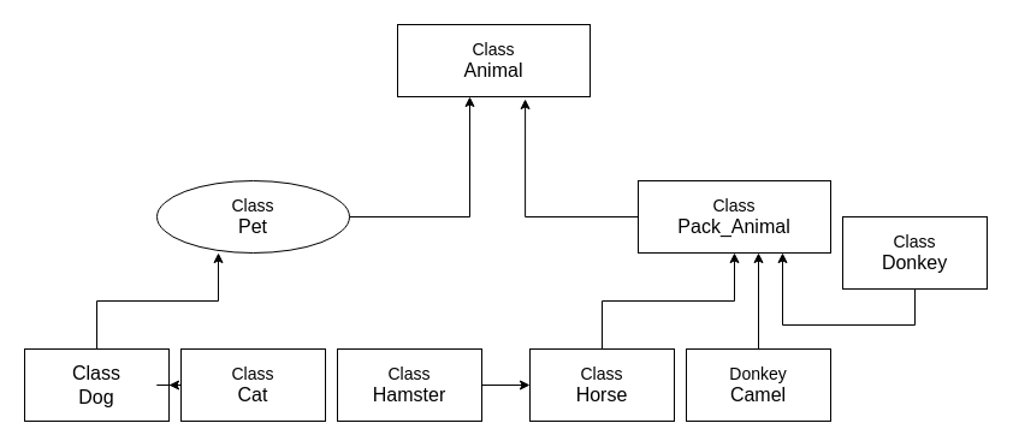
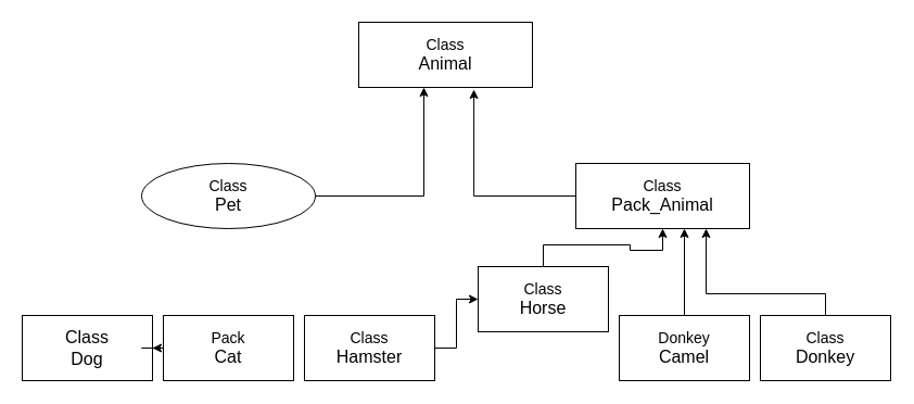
- <mxCell id="15" value="&lt;font style=&quot;font-size: 14px;&quot;&gt;Class&lt;/font&gt;&lt;div&gt;&lt;font size=&quot;3&quot;&gt;Donkey&lt;/font&gt;&lt;/div&gt;" style="rounded=0;whiteSpace=wrap;html=1;" vertex="1" parent="1"><mxGeometry x="700" y="180" width="120" height="60" as="geometry" /></mxCell>
+ <mxCell id="15" value="&lt;font style=&quot;font-size: 14px;&quot;&gt;Class&lt;/font&gt;&lt;div&gt;&lt;font size=&quot;3&quot;&gt;Donkey&lt;/font&gt;&lt;/div&gt;" style="rounded=0;whiteSpace=wrap;html=1;" vertex="1" parent="1"><mxGeometry x="700" y="290" width="120" height="60" as="geometry" /></mxCell>
- <mxCell id="16" style="edgeStyle=orthogonalEdgeStyle;rounded=0;orthogonalLoop=1;jettySize=auto;html=1;entryX=0.319;entryY=1;entryDx=0;entryDy=0;entryPerimeter=0;" edge="1" parent="1" source="7" target="3"><mxGeometry relative="1" as="geometry" /></mxCell>
- <mxCell id="9" value="&lt;font style=&quot;font-size: 14px;&quot;&gt;Class&lt;/font&gt;&lt;div&gt;&lt;font size=&quot;3&quot;&gt;Cat&lt;/font&gt;&lt;/div&gt;" style="rounded=0;whiteSpace=wrap;html=1;" vertex="1" parent="1"><mxGeometry x="150" y="290" width="120" height="60" as="geometry" /></mxCell>
+ <mxCell id="9" value="&lt;font style=&quot;font-size: 14px;&quot;&gt;Pack&lt;/font&gt;&lt;div&gt;&lt;font size=&quot;3&quot;&gt;Cat&lt;/font&gt;&lt;/div&gt;" style="rounded=0;whiteSpace=wrap;html=1;" vertex="1" parent="1"><mxGeometry x="150" y="290" width="120" height="60" as="geometry" /></mxCell>
- <mxCell id="12" value="&lt;font style=&quot;font-size: 14px;&quot;&gt;Class&lt;/font&gt;&lt;div&gt;&lt;font size=&quot;3&quot;&gt;Horse&lt;/font&gt;&lt;/div&gt;" style="rounded=0;whiteSpace=wrap;html=1;" vertex="1" parent="1"><mxGeometry x="440" y="290" width="120" height="60" as="geometry" /></mxCell>
+ <mxCell id="12" value="&lt;font style=&quot;font-size: 14px;&quot;&gt;Class&lt;/font&gt;&lt;div&gt;&lt;font size=&quot;3&quot;&gt;Horse&lt;/font&gt;&lt;/div&gt;" style="rounded=0;whiteSpace=wrap;html=1;" vertex="1" parent="1"><mxGeometry x="440" y="245" width="120" height="60" as="geometry" /></mxCell>
